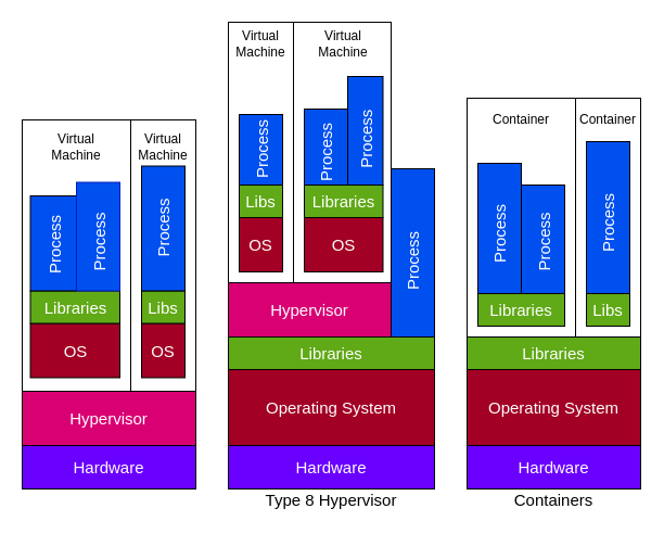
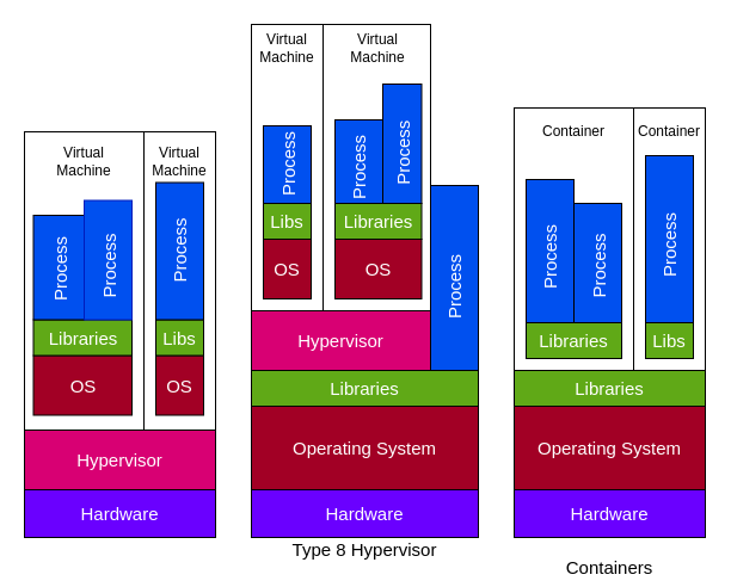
- <mxCell id="52" value="Containers" style="text;html=1;strokeColor=none;fillColor=none;align=center;verticalAlign=middle;whiteSpace=wrap;rounded=0;fontSize=15;" vertex="1" parent="1"><mxGeometry x="430" y="450" width="160" height="20" as="geometry" /></mxCell>
+ <mxCell id="52" value="Containers" style="text;html=1;strokeColor=none;fillColor=none;align=center;verticalAlign=middle;whiteSpace=wrap;rounded=0;fontSize=15;" vertex="1" parent="1"><mxGeometry x="430" y="465" width="160" height="20" as="geometry" /></mxCell>
